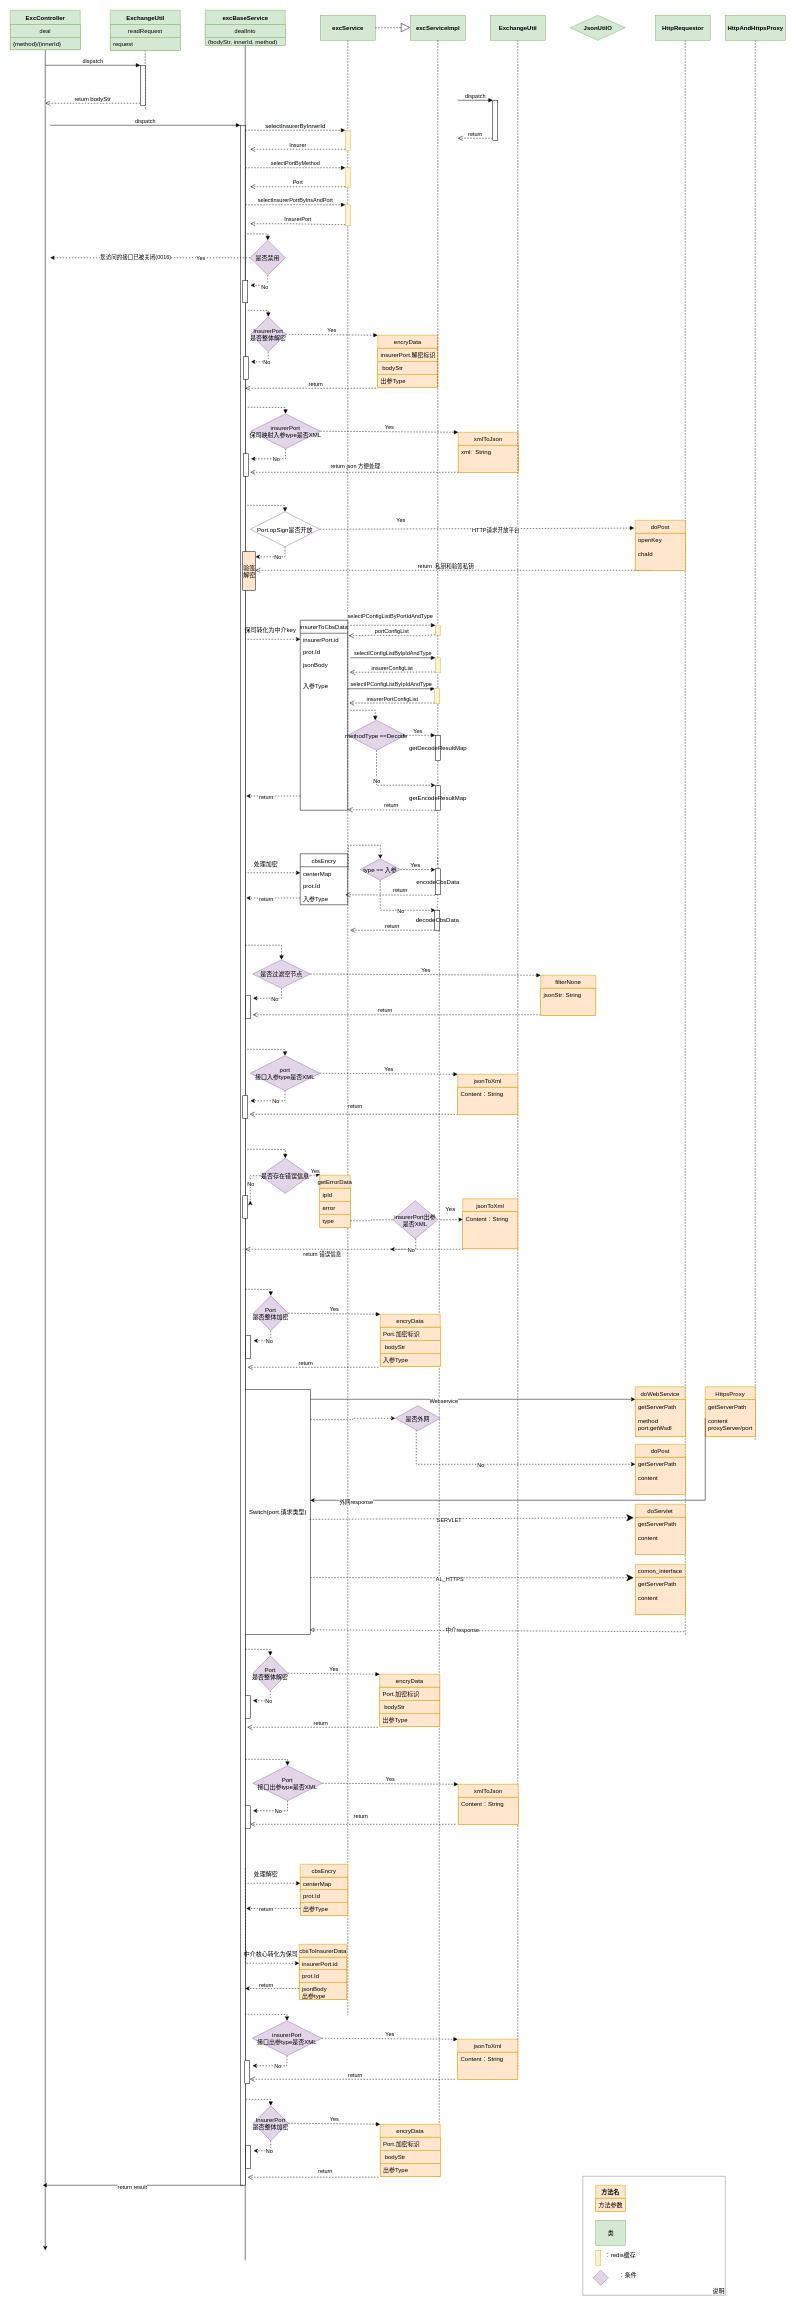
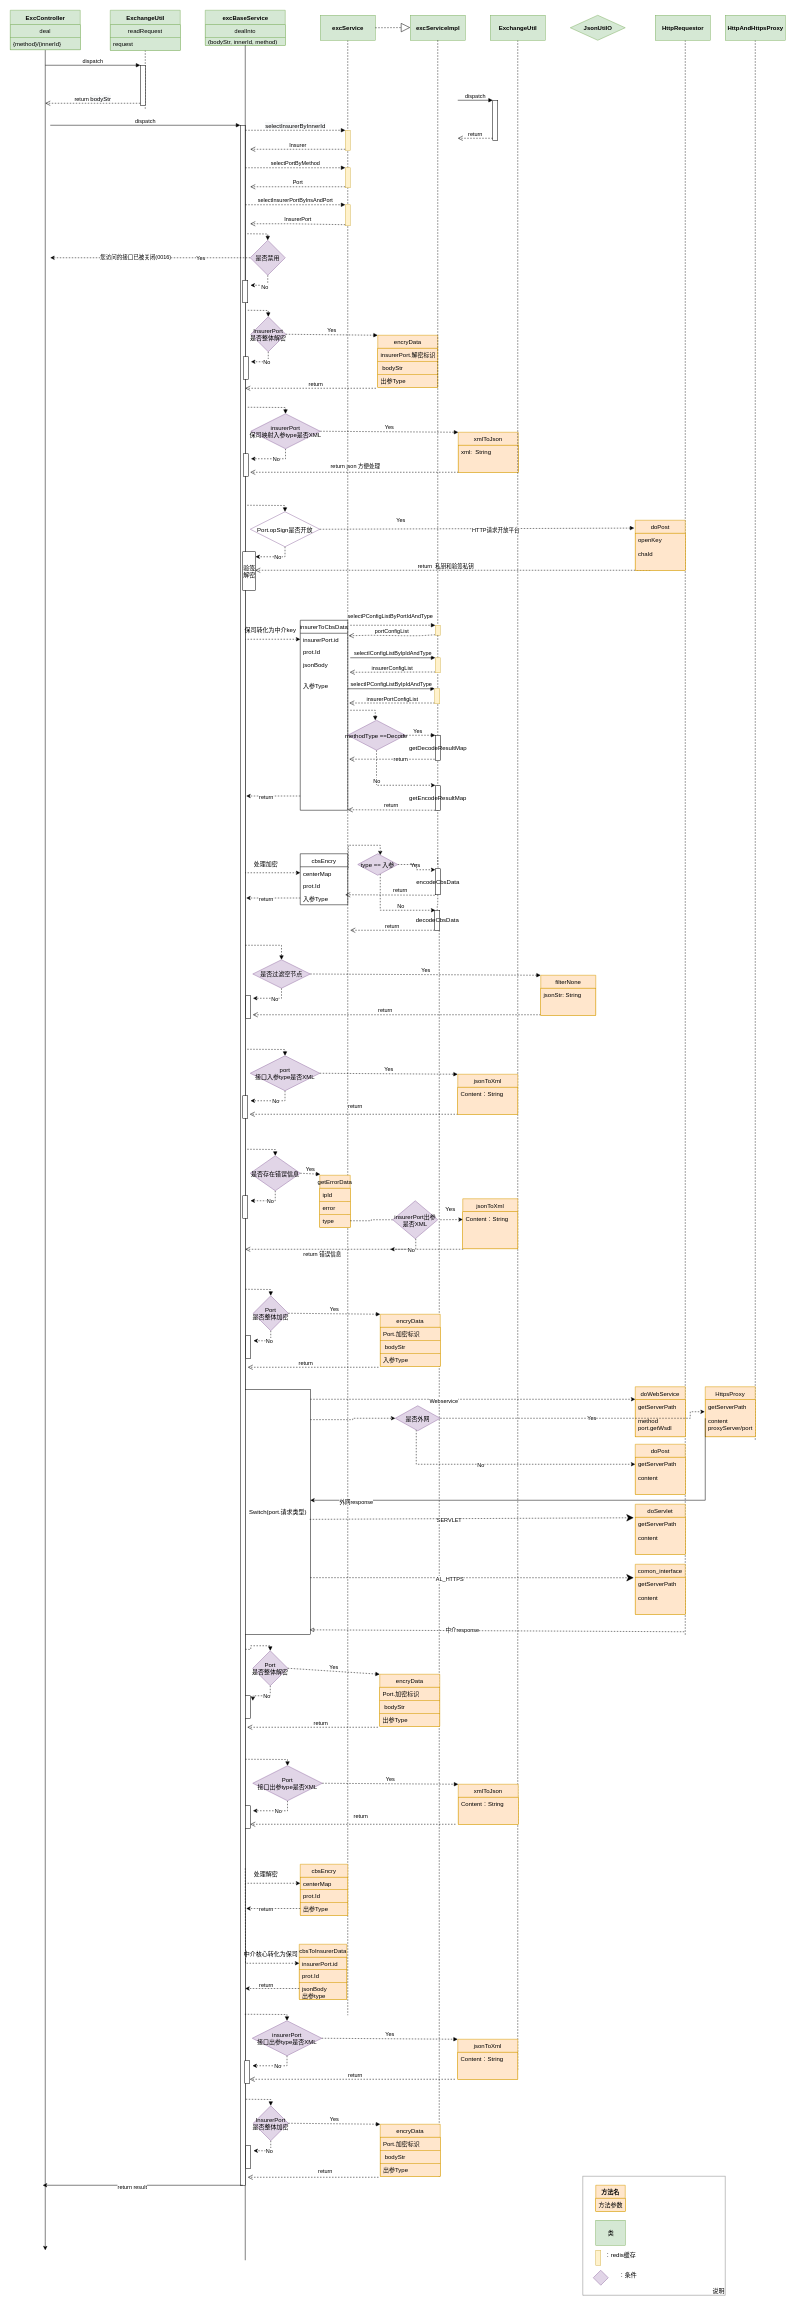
- <mxCell id="64" value="验签&lt;br&gt;解密" style="html=1;points=[];perimeter=orthogonalPerimeter;fillColor=#ffe6cc;" parent="1" vertex="1"><mxGeometry x="485" y="1103" width="25" height="77" as="geometry" /></mxCell>
+ <mxCell id="64" value="验签&lt;br&gt;解密" style="html=1;points=[];perimeter=orthogonalPerimeter;" parent="1" vertex="1"><mxGeometry x="485" y="1103" width="25" height="77" as="geometry" /></mxCell>
+ <mxCell id="243" value="" style="html=1;verticalAlign=bottom;endArrow=open;dashed=1;endSize=8;entryX=1.032;entryY=0.664;entryDx=0;entryDy=0;entryPerimeter=0;exitX=-0.1;exitY=0.96;exitDx=0;exitDy=0;exitPerimeter=0;" parent="1" source="261" target="75" edge="1"><mxGeometry relative="1" as="geometry"><mxPoint x="792.5" y="1520" as="sourcePoint" /><mxPoint x="712.5" y="1520" as="targetPoint" /></mxGeometry></mxCell>
+ <mxCell id="244" value="return" style="edgeLabel;html=1;align=center;verticalAlign=middle;resizable=0;points=[];" parent="243" vertex="1" connectable="0"><mxGeometry x="-0.193" relative="1" as="geometry"><mxPoint as="offset" /></mxGeometry></mxCell>
- <mxCell id="250" value="type == 入参" style="rhombus;fillColor=#e1d5e7;strokeColor=#9673a6;" parent="1" vertex="1"><mxGeometry x="720" y="1717" width="80" height="43" as="geometry" /></mxCell>
+ <mxCell id="250" value="type == 入参" style="rhombus;fillColor=#e1d5e7;strokeColor=#9673a6;" parent="1" vertex="1"><mxGeometry x="715" y="1707" width="80" height="43" as="geometry" /></mxCell>
- <mxCell id="110" value="是否存在错误信息" style="rhombus;fillColor=#e1d5e7;strokeColor=#9673a6;" parent="1" vertex="1"><mxGeometry x="520" y="2316" width="100" height="70" as="geometry" /></mxCell>
+ <mxCell id="110" value="是否存在错误信息" style="rhombus;fillColor=#e1d5e7;strokeColor=#9673a6;" parent="1" vertex="1"><mxGeometry x="500" y="2311" width="100" height="70" as="geometry" /></mxCell>
- <mxCell id="137" style="edgeStyle=orthogonalEdgeStyle;rounded=0;orthogonalLoop=1;jettySize=auto;html=1;startArrow=none;startFill=0;endArrow=classic;endFill=1;entryX=0;entryY=0.25;entryDx=0;entryDy=0;" parent="1" source="140" target="145" edge="1"><mxGeometry relative="1" as="geometry"><mxPoint x="1260" y="2798" as="targetPoint" /><Array as="points"><mxPoint x="800" y="2798" /><mxPoint x="800" y="2798" /></Array></mxGeometry></mxCell>
+ <mxCell id="137" style="edgeStyle=orthogonalEdgeStyle;rounded=0;orthogonalLoop=1;jettySize=auto;html=1;startArrow=none;startFill=0;endArrow=classic;endFill=1;entryX=0;entryY=0.25;entryDx=0;entryDy=0;dashed=1;" parent="1" source="140" target="145" edge="1"><mxGeometry relative="1" as="geometry"><mxPoint x="1260" y="2798" as="targetPoint" /><Array as="points"><mxPoint x="800" y="2798" /><mxPoint x="800" y="2798" /></Array></mxGeometry></mxCell>
+ <mxCell id="147" style="edgeStyle=orthogonalEdgeStyle;rounded=0;orthogonalLoop=1;jettySize=auto;html=1;dashed=1;startArrow=none;startFill=0;endArrow=classic;endFill=1;entryX=-0.01;entryY=0.324;entryDx=0;entryDy=0;entryPerimeter=0;" parent="1" source="151" target="157" edge="1"><mxGeometry relative="1" as="geometry"><mxPoint x="1490" y="2823" as="targetPoint" /><Array as="points"><mxPoint x="1380" y="2836" /><mxPoint x="1380" y="2823" /></Array></mxGeometry></mxCell>
+ <mxCell id="148" value="Yes" style="edgeLabel;html=1;align=center;verticalAlign=middle;resizable=0;points=[];" parent="147" vertex="1" connectable="0"><mxGeometry x="0.115" y="2" relative="1" as="geometry"><mxPoint as="offset" /></mxGeometry></mxCell>
- <mxCell id="171" value="Port&#10;是否整体解密" style="rhombus;fillColor=#e1d5e7;strokeColor=#9673a6;" parent="1" vertex="1"><mxGeometry x="505" y="3311" width="70" height="70" as="geometry" /></mxCell>
+ <mxCell id="171" value="Port&#10;是否整体解密" style="rhombus;fillColor=#e1d5e7;strokeColor=#9673a6;" parent="1" vertex="1"><mxGeometry x="505" y="3301" width="70" height="70" as="geometry" /></mxCell>
